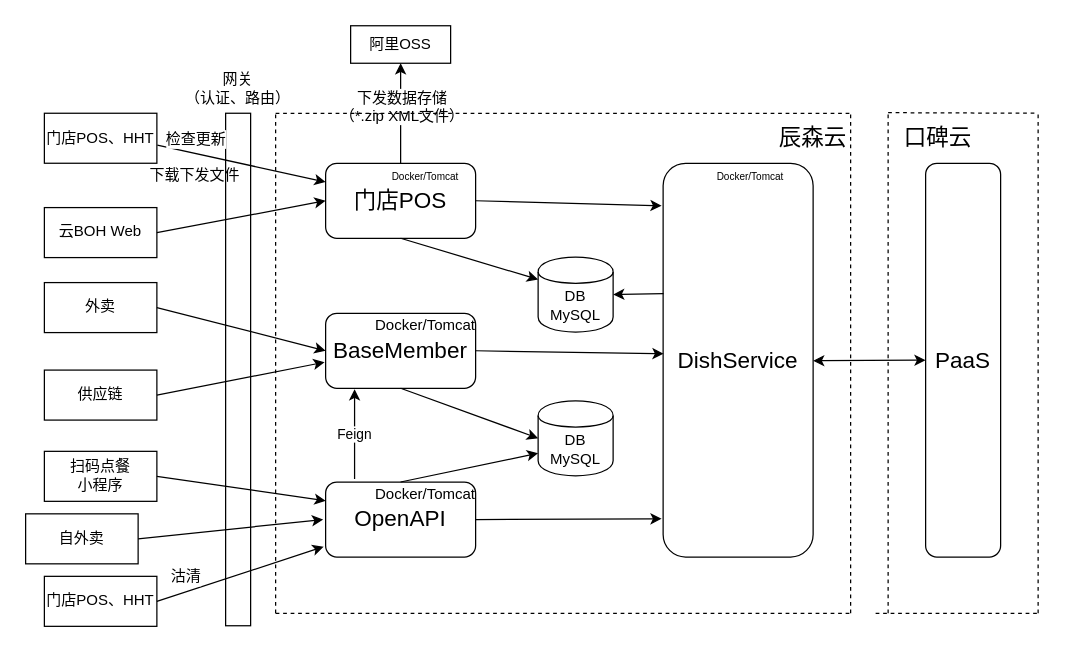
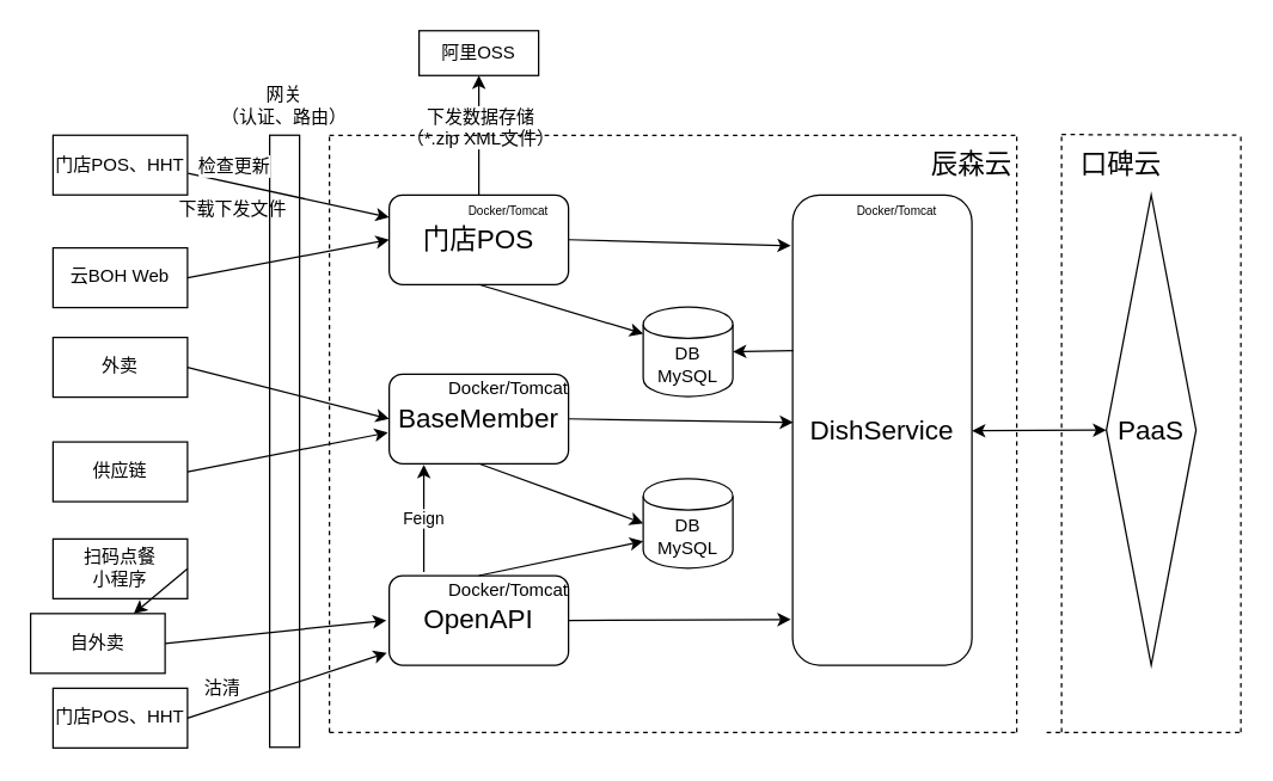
- <mxCell id="41" value="&lt;span style=&quot;font-size: 18px&quot;&gt;PaaS&lt;/span&gt;" style="rounded=1;whiteSpace=wrap;html=1;" parent="1" vertex="1"><mxGeometry x="740" y="130" width="60" height="315" as="geometry" /></mxCell>
+ <mxCell id="41" value="&lt;span style=&quot;font-size: 18px&quot;&gt;PaaS&lt;/span&gt;" style="rhombus;whiteSpace=wrap;html=1;" parent="1" vertex="1"><mxGeometry x="740" y="130" width="60" height="315" as="geometry" /></mxCell>
- <mxCell id="19" value="" style="endArrow=classic;html=1;exitX=1;exitY=0.5;exitDx=0;exitDy=0;entryX=0;entryY=0.25;entryDx=0;entryDy=0;" parent="1" source="13" target="4" edge="1"><mxGeometry width="50" height="50" relative="1" as="geometry"><mxPoint x="480" y="320" as="sourcePoint" /><mxPoint x="530" y="270" as="targetPoint" /></mxGeometry></mxCell>
+ <mxCell id="19" value="" style="endArrow=classic;html=1;exitX=1;exitY=0.5;exitDx=0;exitDy=0;" parent="1" source="13" target="14" edge="1"><mxGeometry width="50" height="50" relative="1" as="geometry"><mxPoint x="480" y="320" as="sourcePoint" /><mxPoint x="530" y="270" as="targetPoint" /></mxGeometry></mxCell>
